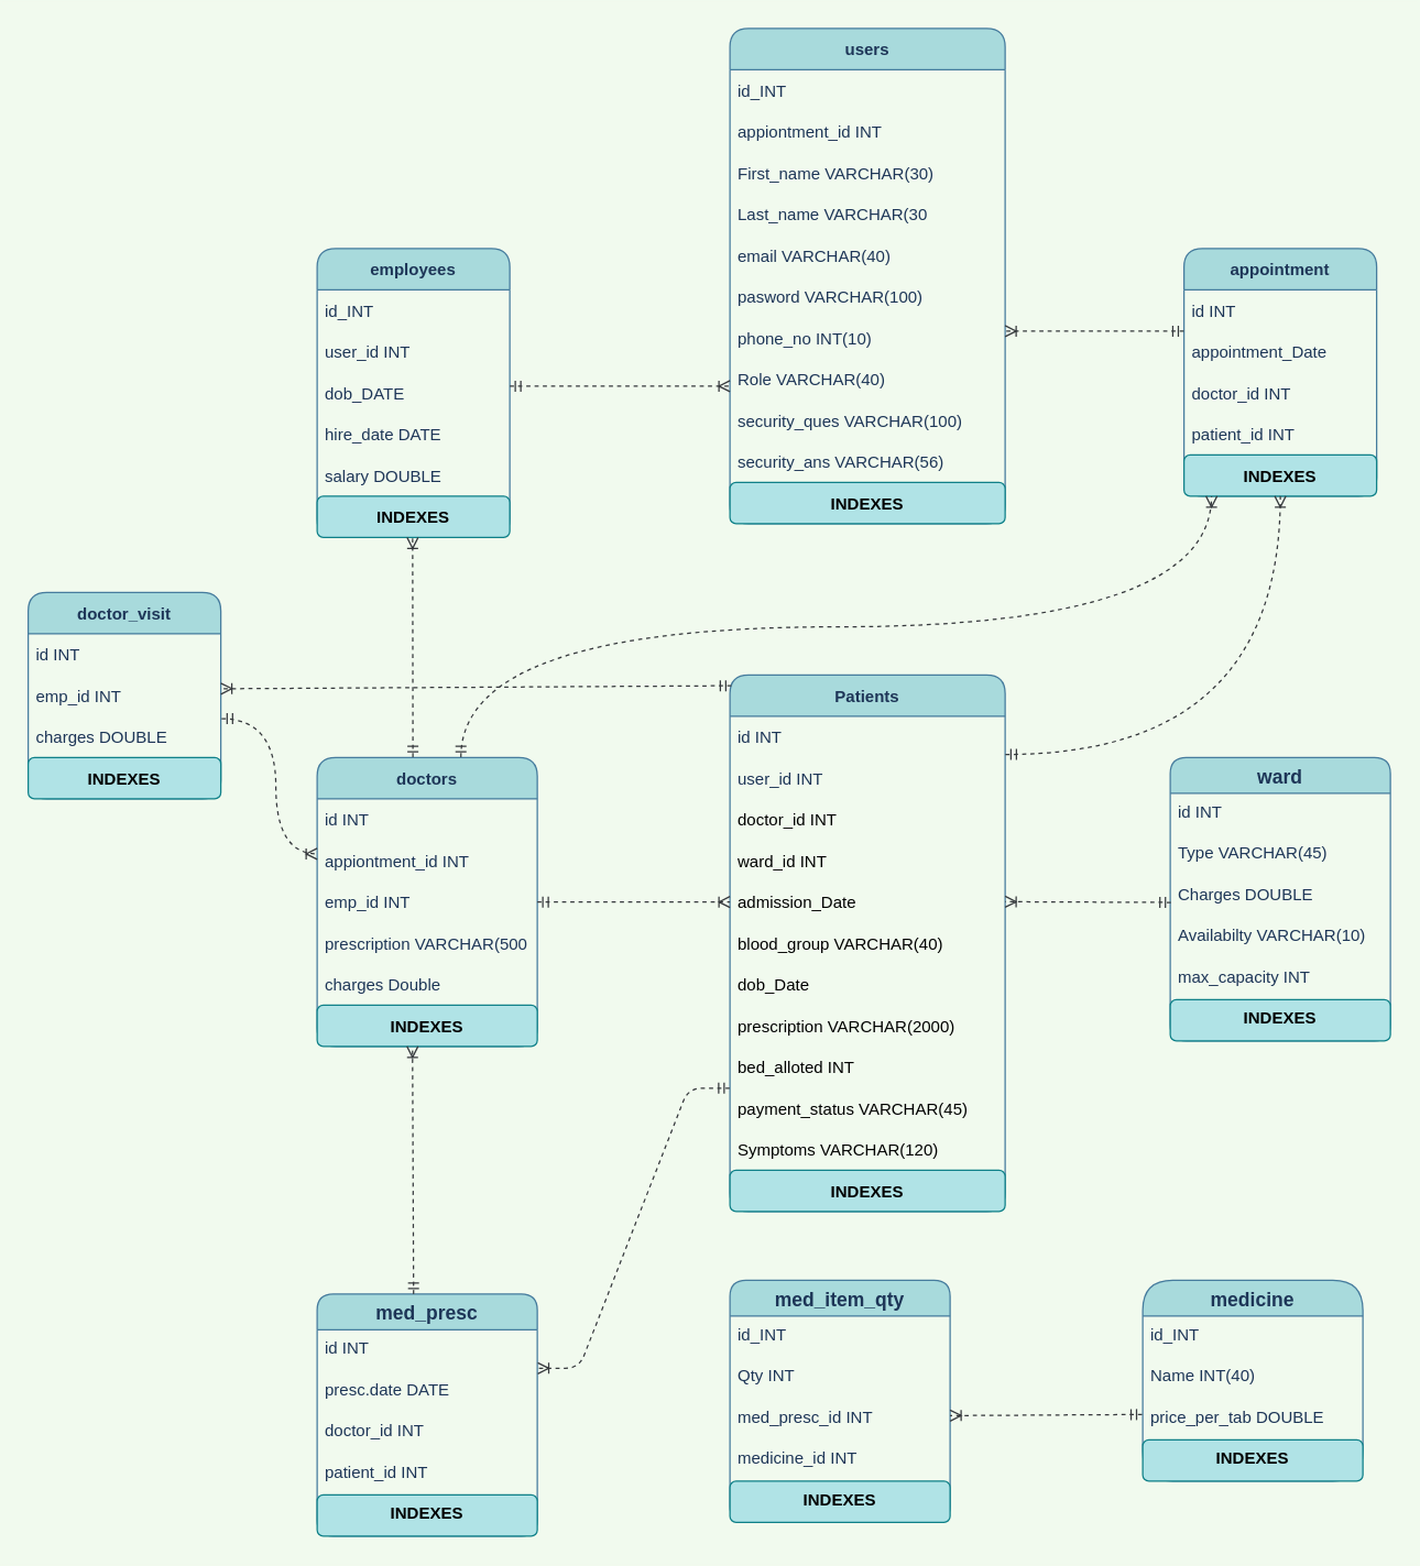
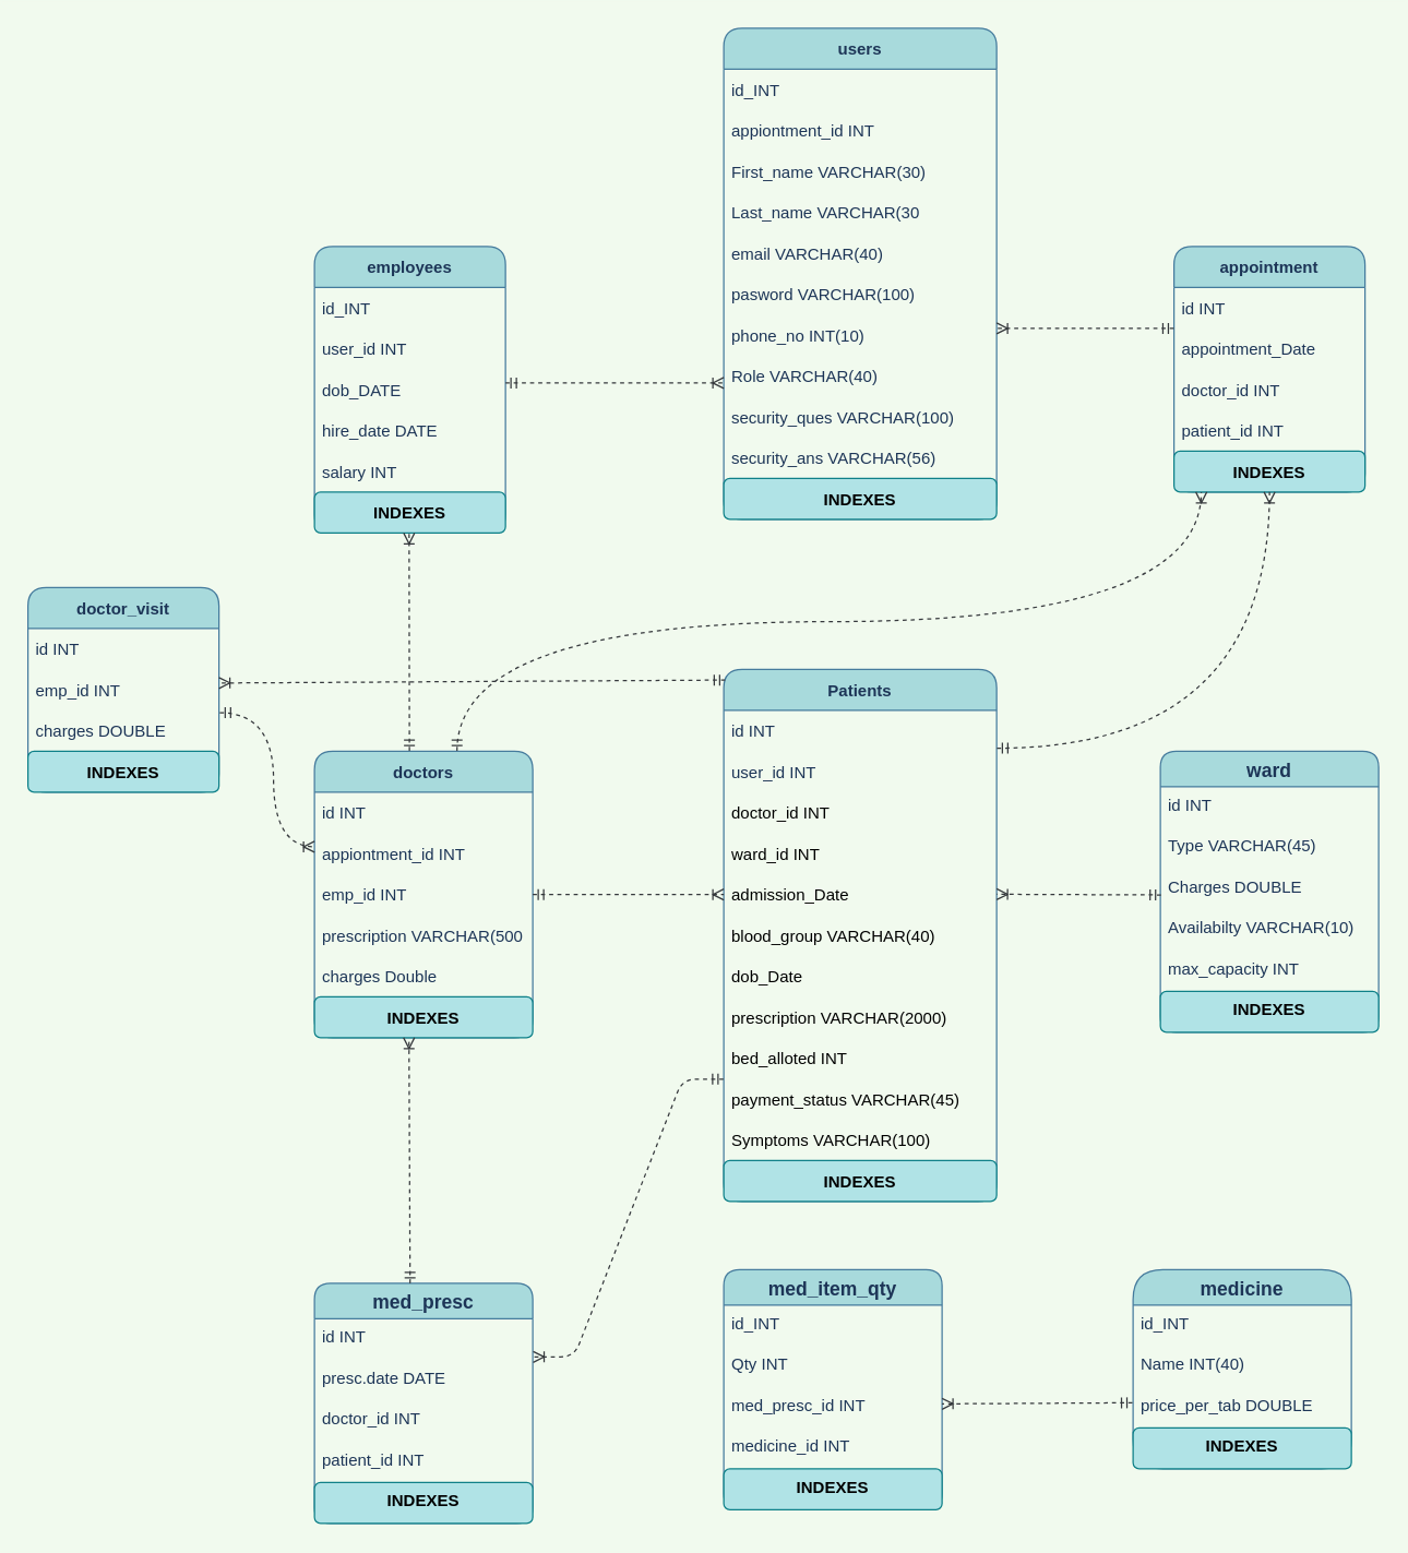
- <mxCell id="7" value="salary DOUBLE" style="text;strokeColor=none;fillColor=none;align=left;verticalAlign=middle;spacingLeft=4;spacingRight=4;overflow=hidden;points=[[0,0.5],[1,0.5]];portConstraint=eastwest;rotatable=0;fontColor=#1D3557;rounded=1;" vertex="1" parent="2"><mxGeometry y="150" width="140" height="30" as="geometry" /></mxCell>
+ <mxCell id="7" value="salary INT" style="text;strokeColor=none;fillColor=none;align=left;verticalAlign=middle;spacingLeft=4;spacingRight=4;overflow=hidden;points=[[0,0.5],[1,0.5]];portConstraint=eastwest;rotatable=0;fontColor=#1D3557;rounded=1;" vertex="1" parent="2"><mxGeometry y="150" width="140" height="30" as="geometry" /></mxCell>
- <mxCell id="32" value="Symptoms VARCHAR(120)" style="text;align=left;verticalAlign=middle;spacingLeft=4;spacingRight=4;overflow=hidden;points=[[0,0.5],[1,0.5]];portConstraint=eastwest;rotatable=0;rounded=1;" vertex="1" parent="21"><mxGeometry y="330" width="200" height="30" as="geometry" /></mxCell>
+ <mxCell id="32" value="Symptoms VARCHAR(100)" style="text;align=left;verticalAlign=middle;spacingLeft=4;spacingRight=4;overflow=hidden;points=[[0,0.5],[1,0.5]];portConstraint=eastwest;rotatable=0;rounded=1;" vertex="1" parent="21"><mxGeometry y="330" width="200" height="30" as="geometry" /></mxCell>
